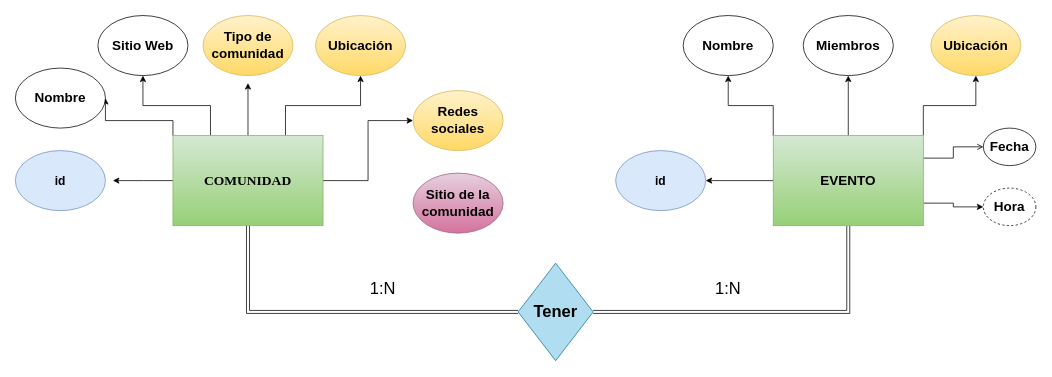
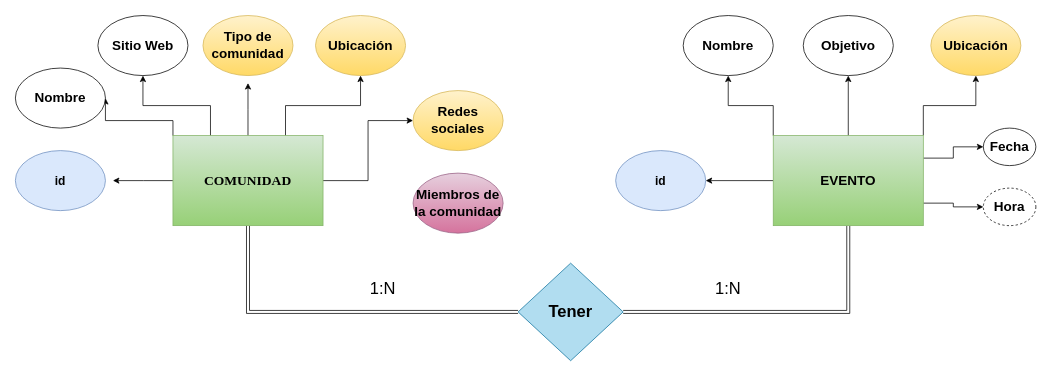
- <mxCell id="26" value="&lt;b&gt;Miembros&lt;/b&gt;" style="ellipse;whiteSpace=wrap;html=1;fontFamily=Helvetica;fontSize=18;" parent="1" vertex="1"><mxGeometry x="1070" y="20" width="120" height="80" as="geometry" /></mxCell>
+ <mxCell id="26" value="&lt;b&gt;Objetivo&lt;/b&gt;" style="ellipse;whiteSpace=wrap;html=1;fontFamily=Helvetica;fontSize=18;" parent="1" vertex="1"><mxGeometry x="1070" y="20" width="120" height="80" as="geometry" /></mxCell>
- <mxCell id="20" style="edgeStyle=orthogonalEdgeStyle;rounded=0;orthogonalLoop=1;jettySize=auto;html=1;exitX=1;exitY=0.25;exitDx=0;exitDy=0;entryX=0;entryY=0.5;entryDx=0;entryDy=0;fontFamily=Helvetica;fontSize=18;endArrow=open;" parent="1" source="23" target="28" edge="1"><mxGeometry relative="1" as="geometry" /></mxCell>
+ <mxCell id="20" style="edgeStyle=orthogonalEdgeStyle;rounded=0;orthogonalLoop=1;jettySize=auto;html=1;exitX=1;exitY=0.25;exitDx=0;exitDy=0;entryX=0;entryY=0.5;entryDx=0;entryDy=0;fontFamily=Helvetica;fontSize=18;" parent="1" source="23" target="28" edge="1"><mxGeometry relative="1" as="geometry" /></mxCell>
- <mxCell id="15" value="&lt;b&gt;Sitio de la comunidad&lt;/b&gt;" style="ellipse;whiteSpace=wrap;html=1;fontFamily=Helvetica;fontSize=18;fillColor=#e6d0de;gradientColor=#d5739d;strokeColor=#996185;" parent="1" vertex="1"><mxGeometry x="550" y="230" width="120" height="80" as="geometry" /></mxCell>
+ <mxCell id="15" value="&lt;b&gt;Miembros de la comunidad&lt;/b&gt;" style="ellipse;whiteSpace=wrap;html=1;fontFamily=Helvetica;fontSize=18;fillColor=#e6d0de;gradientColor=#d5739d;strokeColor=#996185;" parent="1" vertex="1"><mxGeometry x="550" y="230" width="120" height="80" as="geometry" /></mxCell>
- <mxCell id="30" value="&lt;font style=&quot;font-size: 22px&quot;&gt;&lt;b&gt;Tener&lt;/b&gt;&lt;/font&gt;" style="rhombus;whiteSpace=wrap;html=1;fontFamily=Helvetica;fontSize=18;fillColor=#b1ddf0;strokeColor=#10739e;" parent="1" vertex="1"><mxGeometry x="690" y="350" width="100" height="130" as="geometry" /></mxCell>
+ <mxCell id="30" value="&lt;font style=&quot;font-size: 22px&quot;&gt;&lt;b&gt;Tener&lt;/b&gt;&lt;/font&gt;" style="rhombus;whiteSpace=wrap;html=1;fontFamily=Helvetica;fontSize=18;fillColor=#b1ddf0;strokeColor=#10739e;" parent="1" vertex="1"><mxGeometry x="690" y="350" width="140" height="130" as="geometry" /></mxCell>
